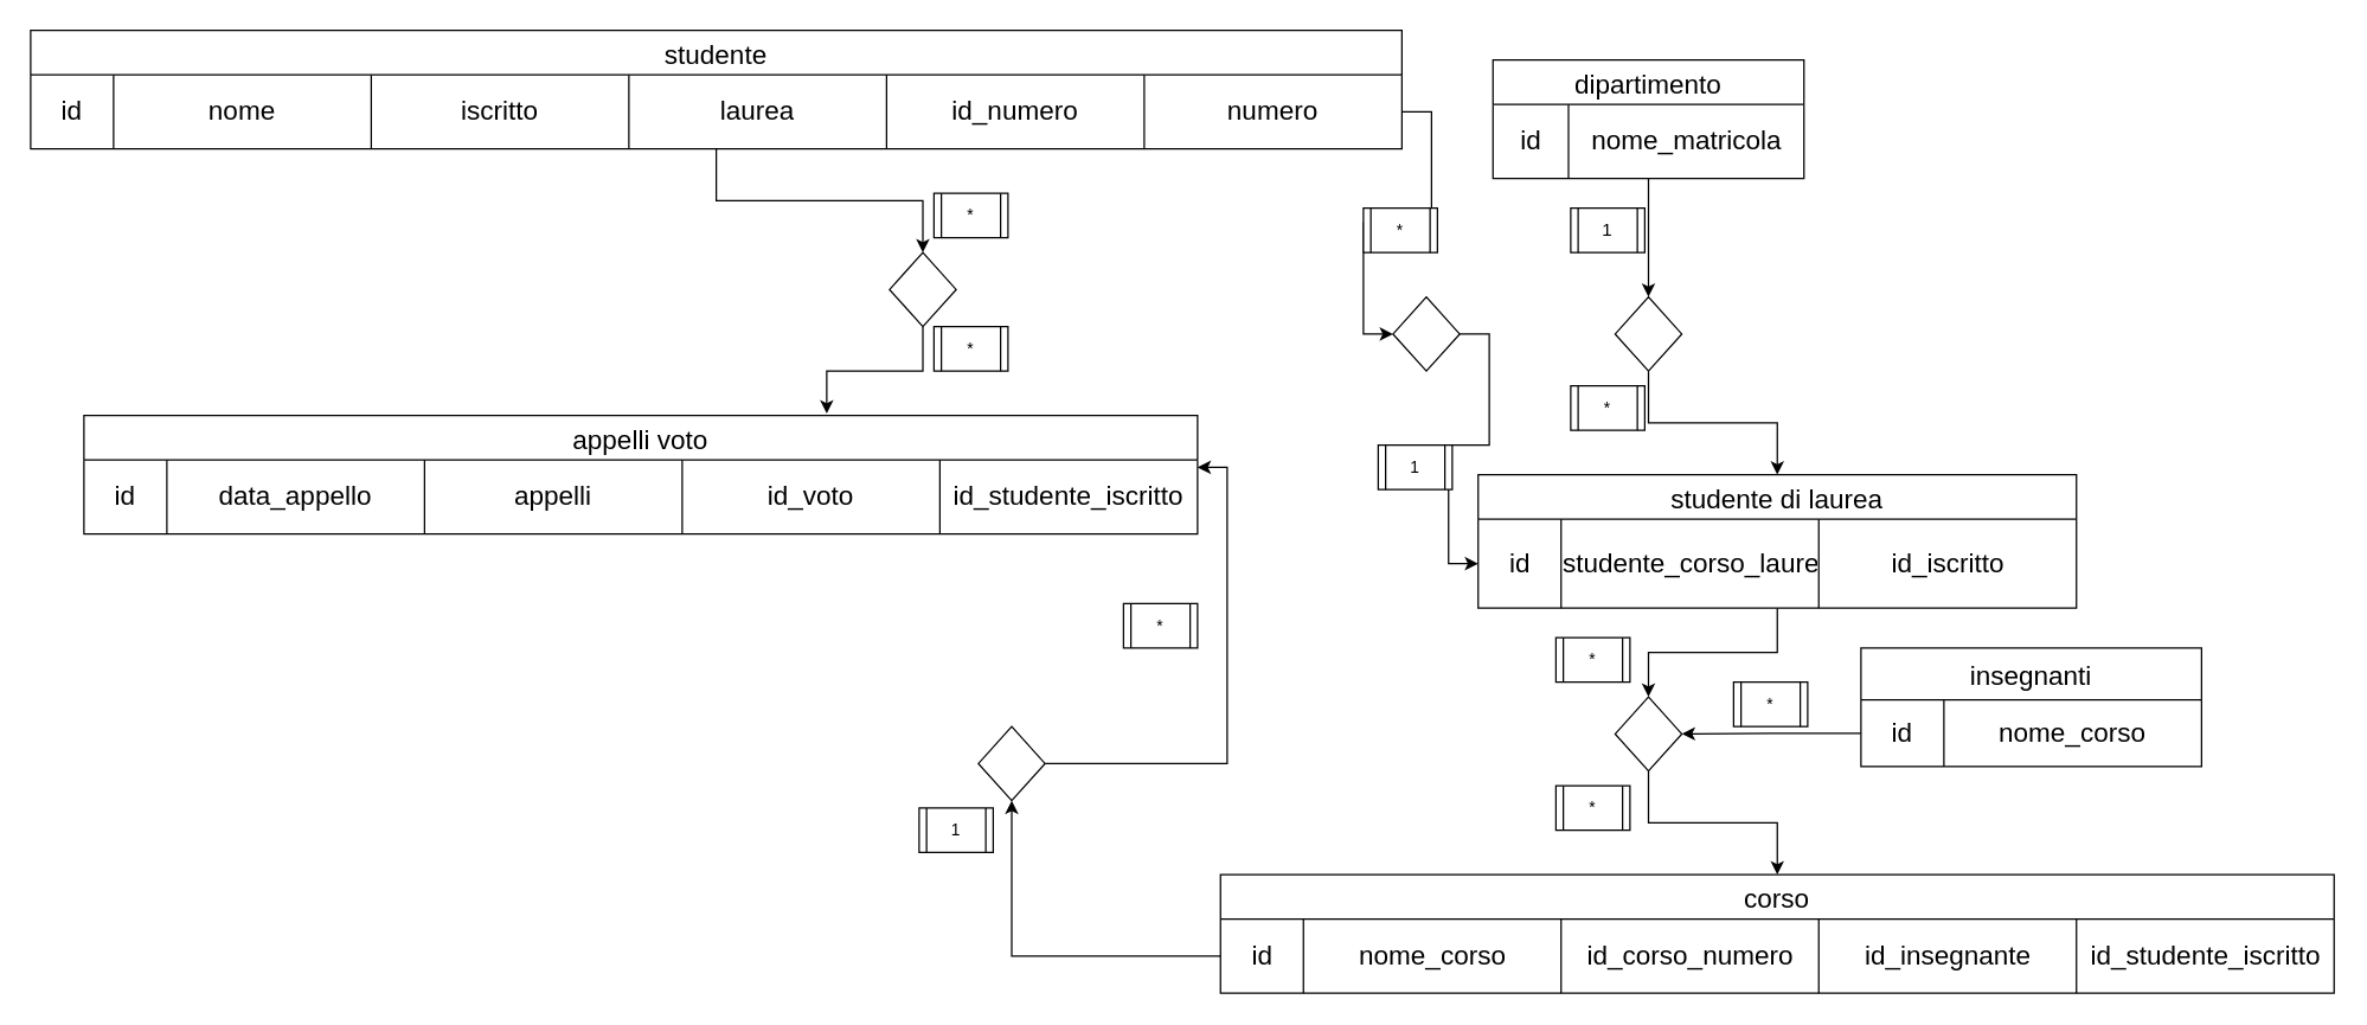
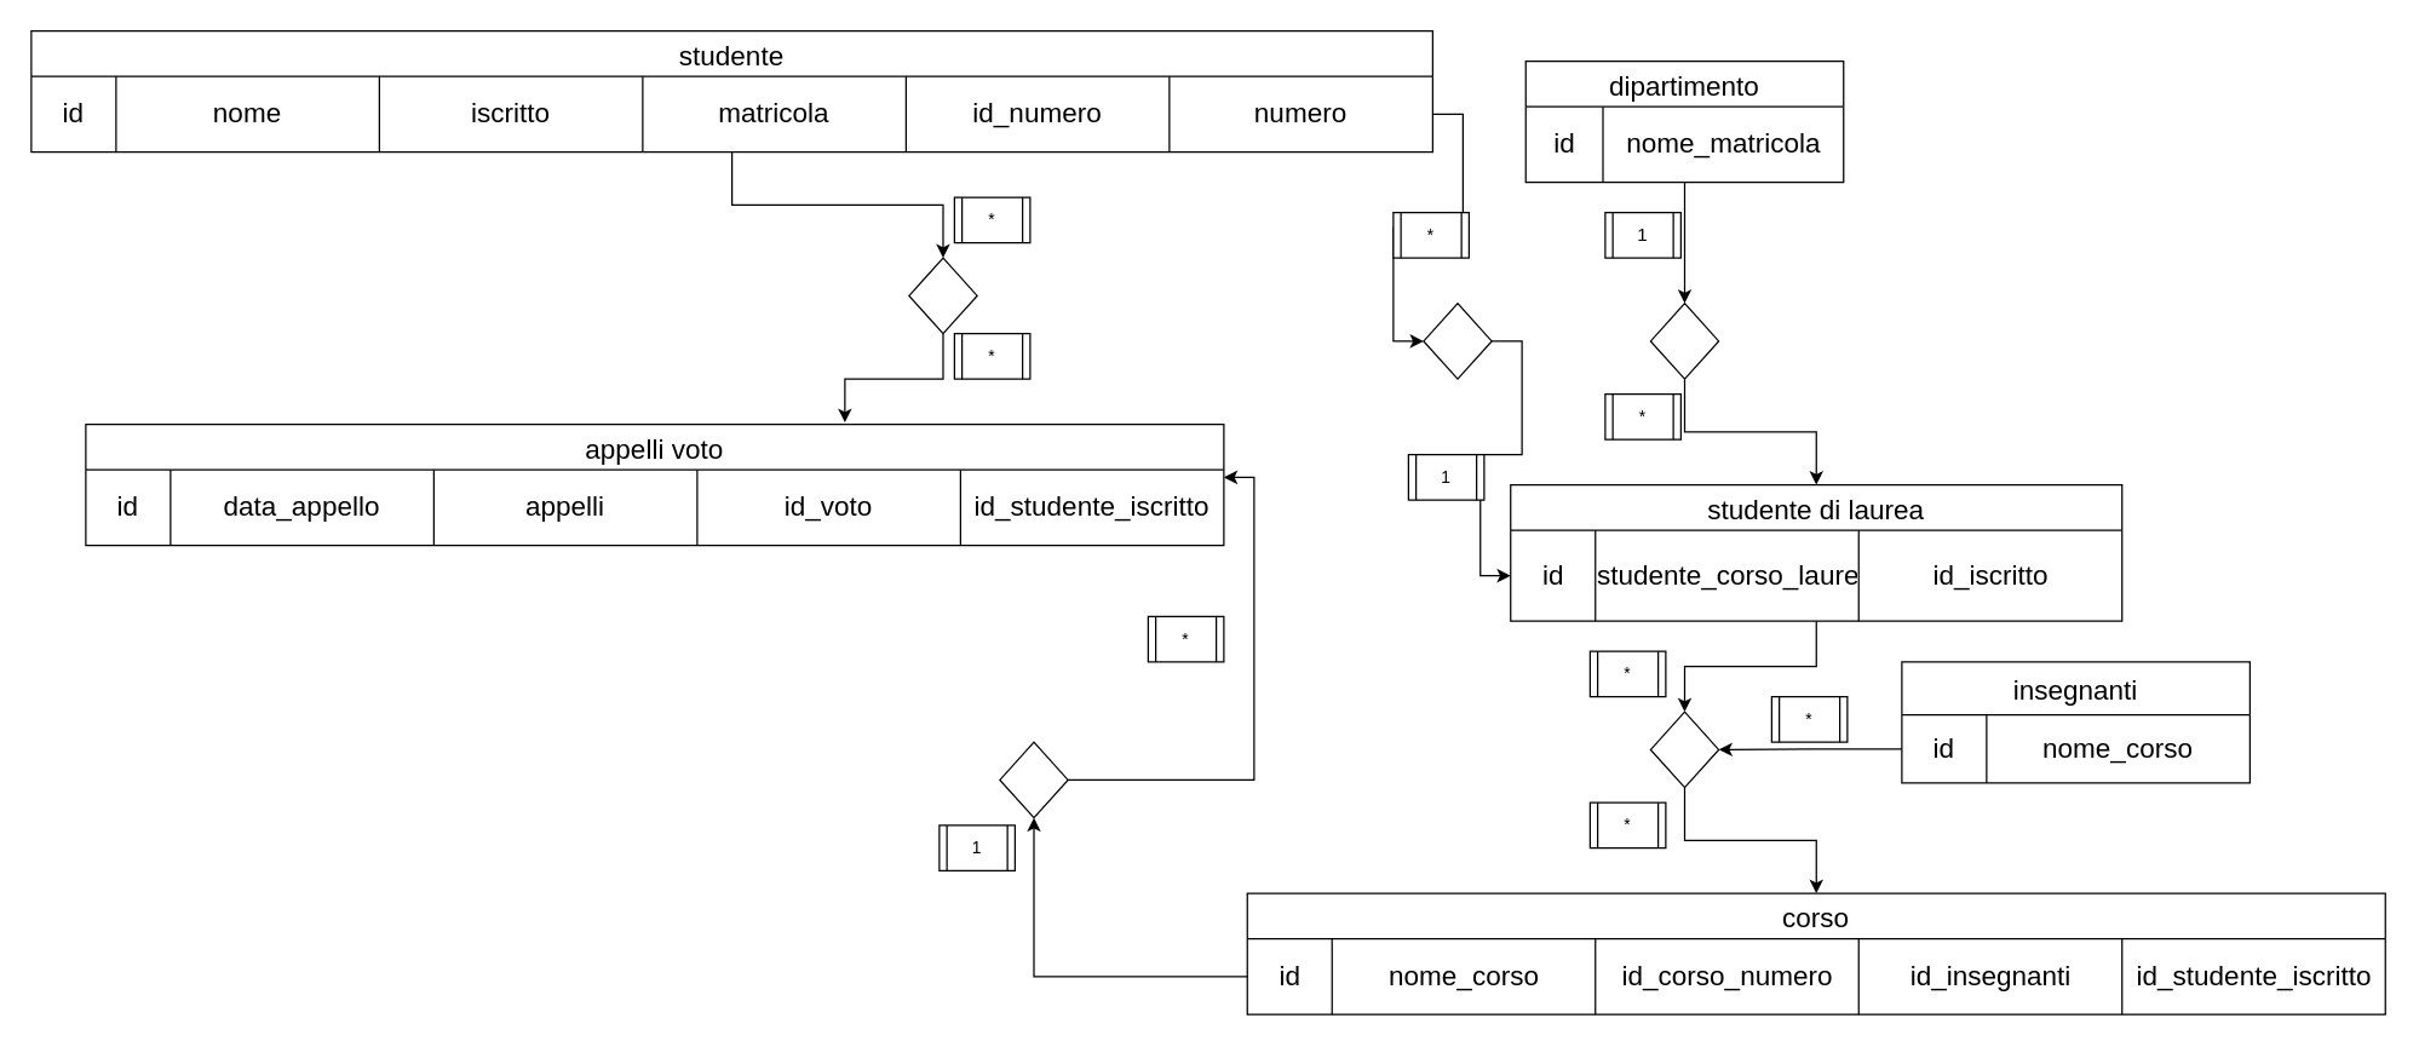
- <mxCell id="52" value="laurea" style="shape=partialRectangle;html=1;whiteSpace=wrap;connectable=0;strokeColor=inherit;overflow=hidden;fillColor=none;top=0;left=0;bottom=0;right=0;pointerEvents=1;fontSize=18;" vertex="1" parent="48"><mxGeometry x="404" width="174" height="50" as="geometry"><mxRectangle width="174" height="50" as="alternateBounds" /></mxGeometry></mxCell>
+ <mxCell id="52" value="matricola" style="shape=partialRectangle;html=1;whiteSpace=wrap;connectable=0;strokeColor=inherit;overflow=hidden;fillColor=none;top=0;left=0;bottom=0;right=0;pointerEvents=1;fontSize=18;" vertex="1" parent="48"><mxGeometry x="404" width="174" height="50" as="geometry"><mxRectangle width="174" height="50" as="alternateBounds" /></mxGeometry></mxCell>
- <mxCell id="20" value="id_insegnante" style="shape=partialRectangle;html=1;whiteSpace=wrap;connectable=0;strokeColor=inherit;overflow=hidden;fillColor=none;top=0;left=0;bottom=0;right=0;pointerEvents=1;fontSize=18;" vertex="1" parent="16"><mxGeometry x="404" width="174" height="50" as="geometry"><mxRectangle width="174" height="50" as="alternateBounds" /></mxGeometry></mxCell>
+ <mxCell id="20" value="id_insegnanti" style="shape=partialRectangle;html=1;whiteSpace=wrap;connectable=0;strokeColor=inherit;overflow=hidden;fillColor=none;top=0;left=0;bottom=0;right=0;pointerEvents=1;fontSize=18;" vertex="1" parent="16"><mxGeometry x="404" width="174" height="50" as="geometry"><mxRectangle width="174" height="50" as="alternateBounds" /></mxGeometry></mxCell>
